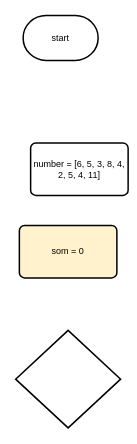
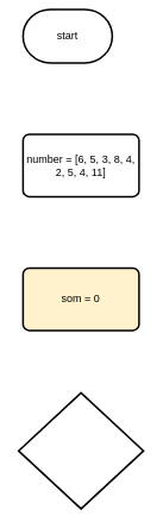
- <mxCell id="2" value="start" style="strokeWidth=2;html=1;shape=mxgraph.flowchart.terminator;whiteSpace=wrap;" vertex="1" parent="1"><mxGeometry x="30" y="20" width="100" height="60" as="geometry" /></mxCell>
+ <mxCell id="2" value="start" style="strokeWidth=2;html=1;shape=mxgraph.flowchart.terminator;whiteSpace=wrap;" vertex="1" parent="1"><mxGeometry x="25" y="10" width="100" height="60" as="geometry" /></mxCell>
- <mxCell id="3" value="number = [6, 5, 3, 8, 4, 2, 5, 4, 11]" style="rounded=1;whiteSpace=wrap;html=1;absoluteArcSize=1;arcSize=14;strokeWidth=2;" vertex="1" parent="1"><mxGeometry x="40" y="190" width="130" height="70" as="geometry" /></mxCell>
+ <mxCell id="3" value="number = [6, 5, 3, 8, 4, 2, 5, 4, 11]" style="rounded=1;whiteSpace=wrap;html=1;absoluteArcSize=1;arcSize=14;strokeWidth=2;" vertex="1" parent="1"><mxGeometry x="25" y="150" width="130" height="70" as="geometry" /></mxCell>
